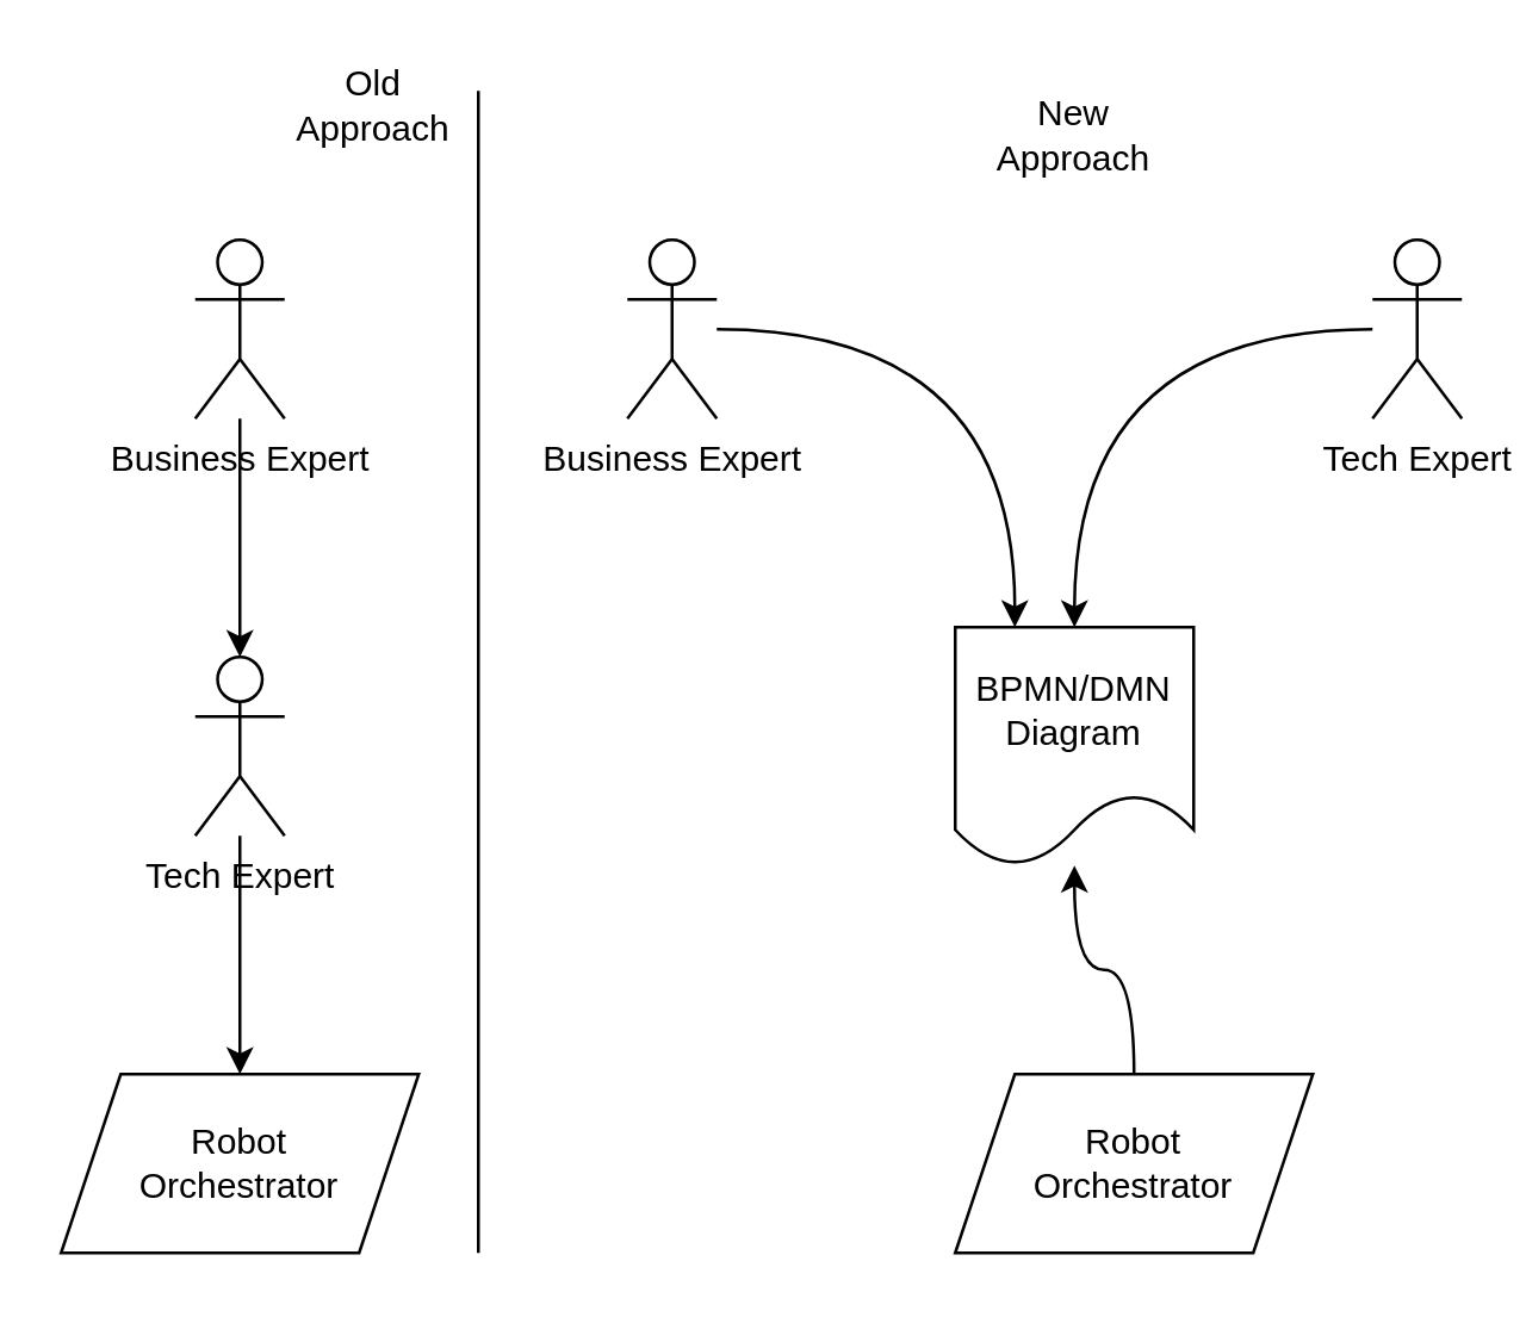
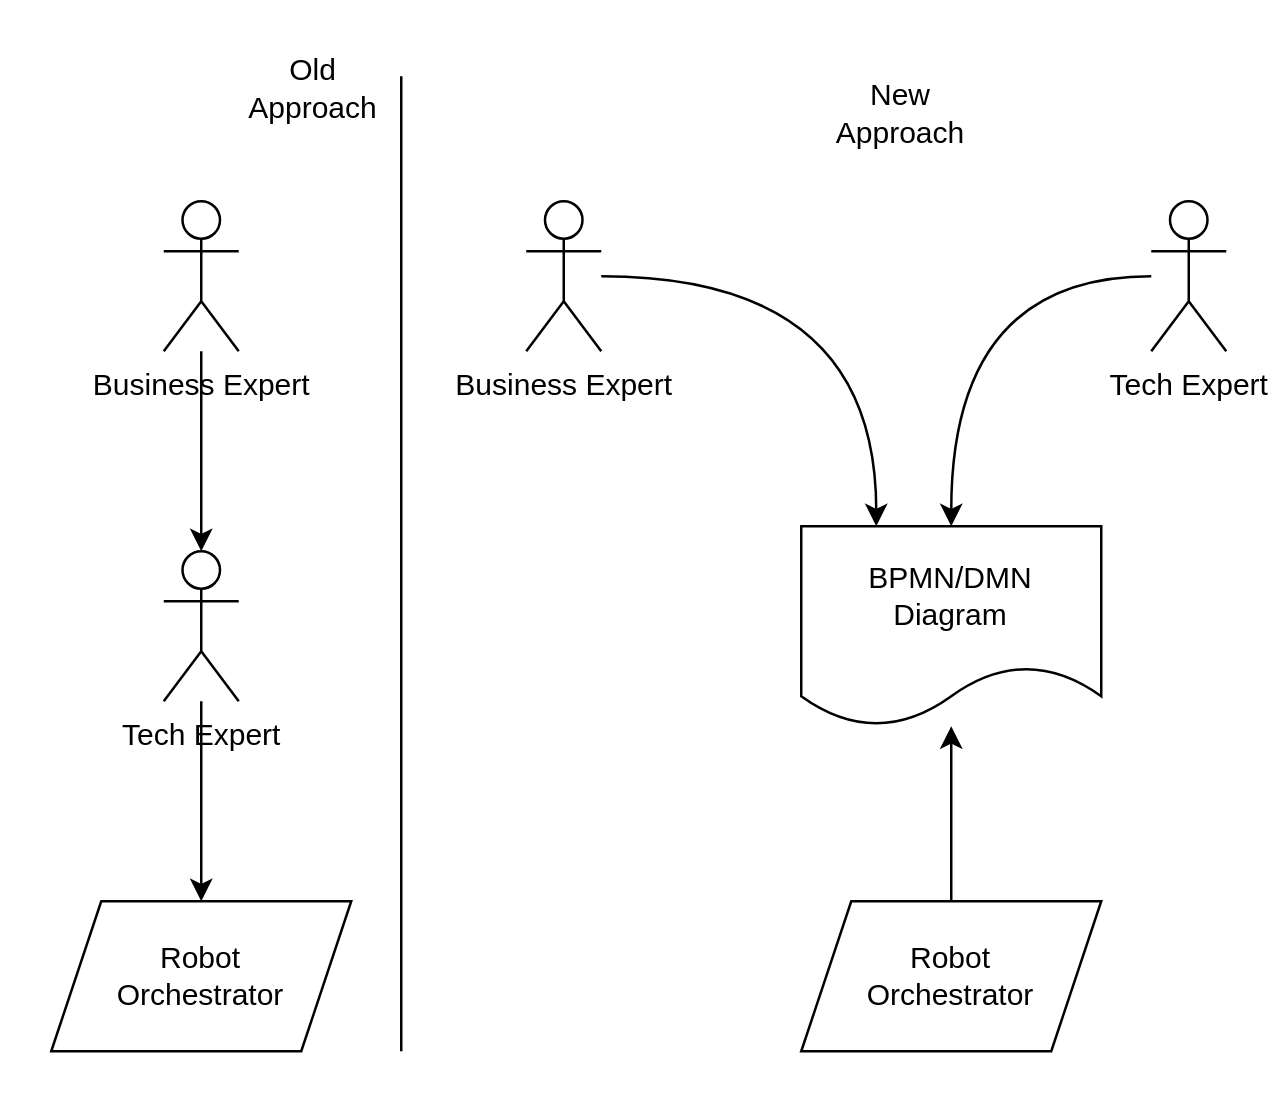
- <mxCell id="8" value="BPMN/DMN&lt;br&gt;Diagram" style="shape=document;whiteSpace=wrap;html=1;boundedLbl=1;" vertex="1" parent="1"><mxGeometry x="320" y="210" width="80" height="80" as="geometry" /></mxCell>
+ <mxCell id="8" value="BPMN/DMN&lt;br&gt;Diagram" style="shape=document;whiteSpace=wrap;html=1;boundedLbl=1;" vertex="1" parent="1"><mxGeometry x="320" y="210" width="120" height="80" as="geometry" /></mxCell>
